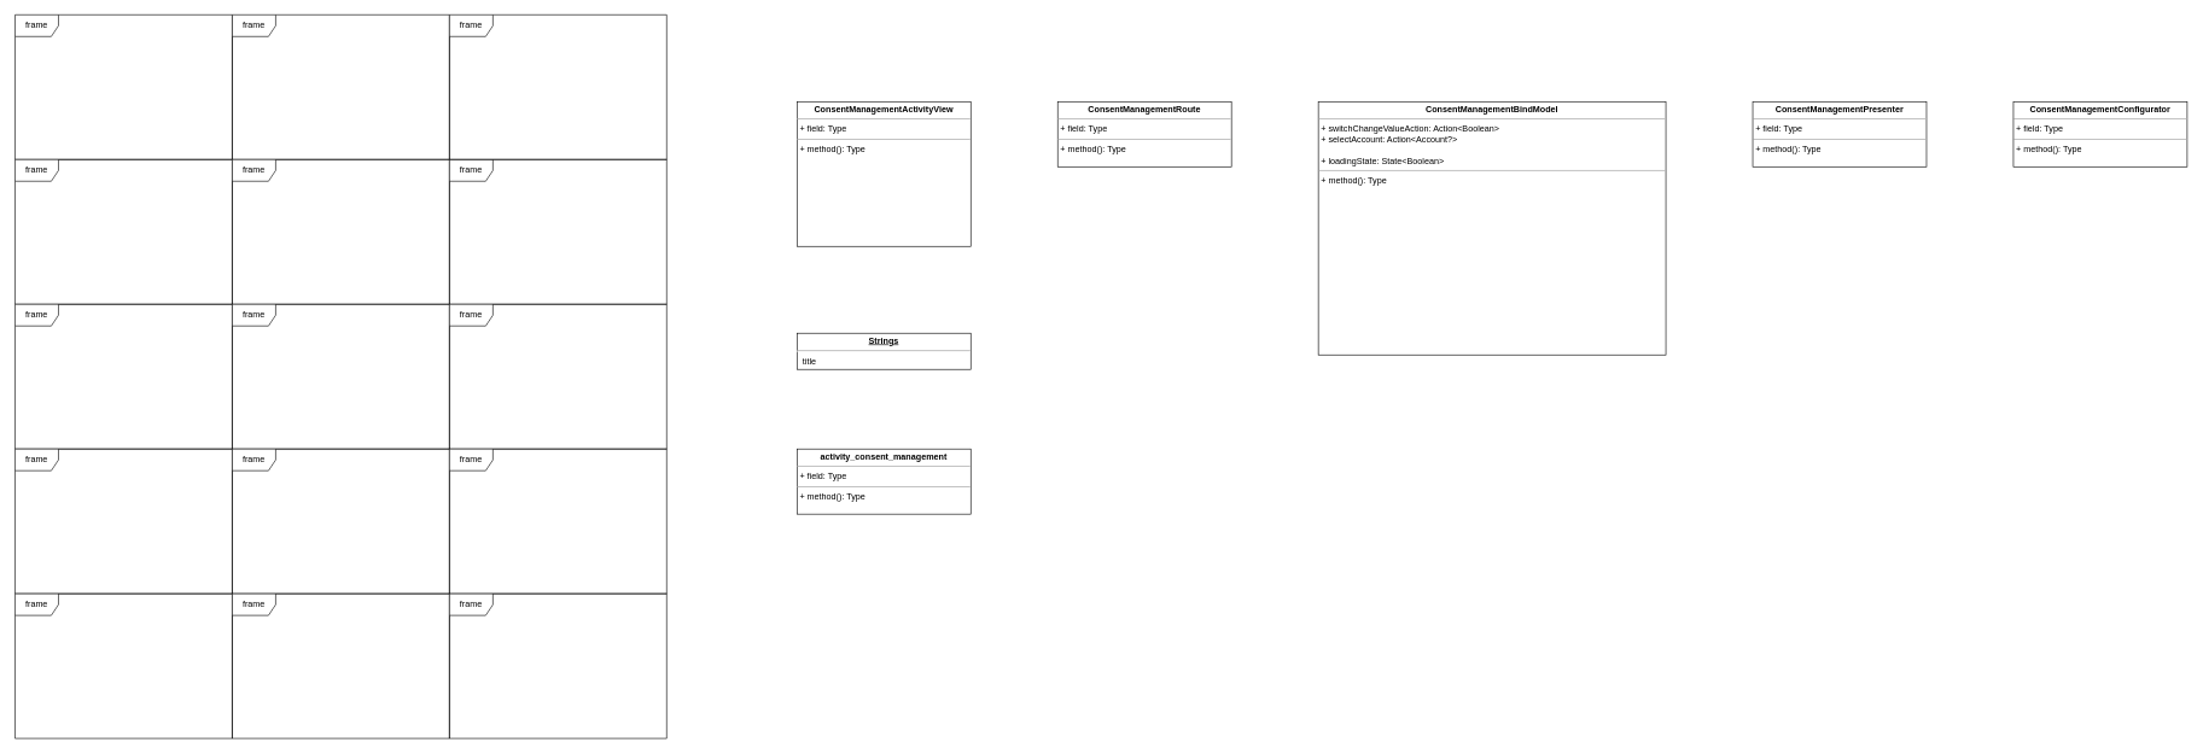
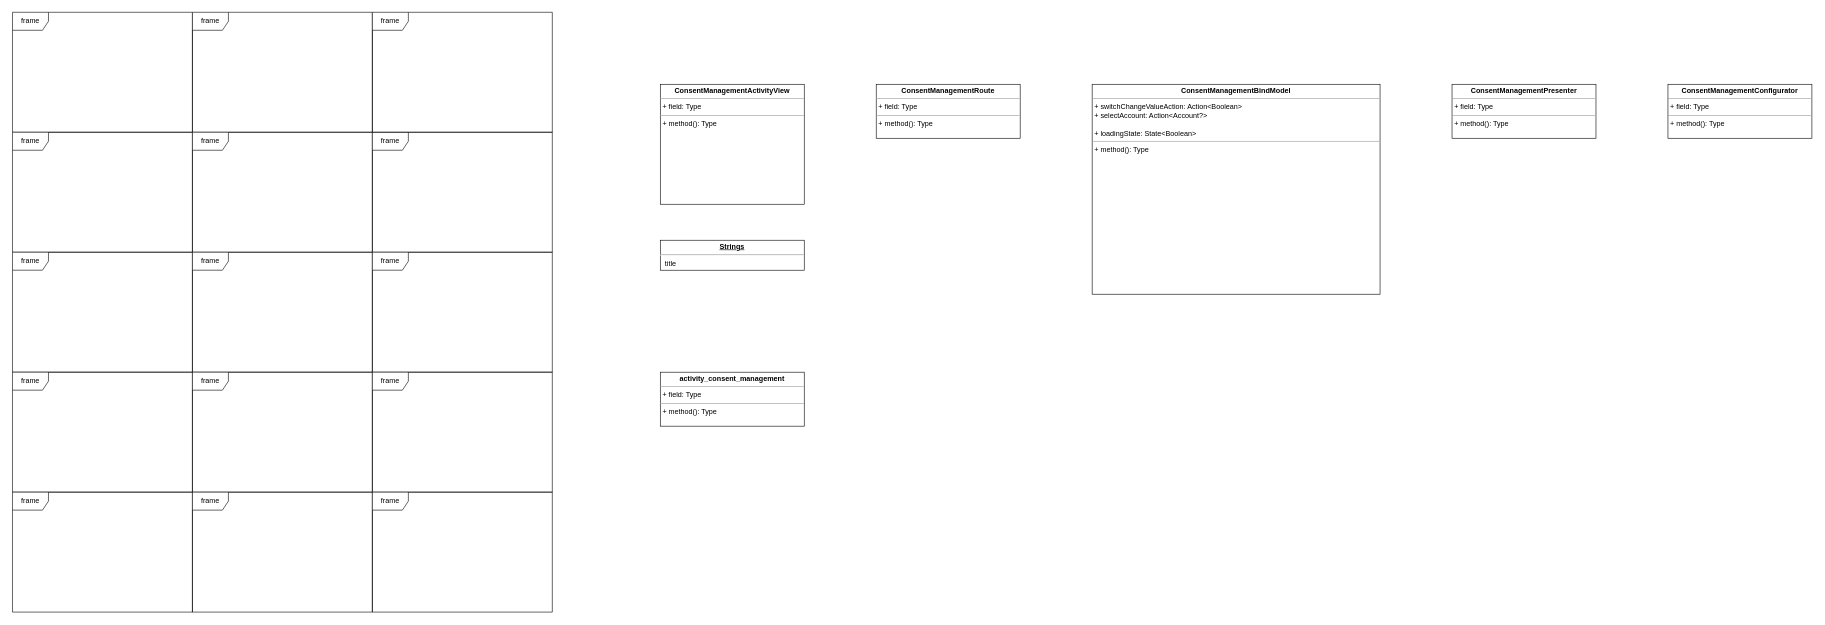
- <mxCell id="22" value="&lt;p style=&quot;margin: 0px ; margin-top: 4px ; text-align: center ; text-decoration: underline&quot;&gt;&lt;b&gt;Strings&lt;/b&gt;&lt;/p&gt;&lt;hr&gt;&lt;p style=&quot;margin: 0px ; margin-left: 8px&quot;&gt;title&lt;/p&gt;" style="verticalAlign=top;align=left;overflow=fill;fontSize=12;fontFamily=Helvetica;html=1;" vertex="1" parent="1"><mxGeometry x="1100" y="460" width="240" height="50" as="geometry" /></mxCell>
+ <mxCell id="22" value="&lt;p style=&quot;margin: 0px ; margin-top: 4px ; text-align: center ; text-decoration: underline&quot;&gt;&lt;b&gt;Strings&lt;/b&gt;&lt;/p&gt;&lt;hr&gt;&lt;p style=&quot;margin: 0px ; margin-left: 8px&quot;&gt;title&lt;/p&gt;" style="verticalAlign=top;align=left;overflow=fill;fontSize=12;fontFamily=Helvetica;html=1;" vertex="1" parent="1"><mxGeometry x="1100" y="400" width="240" height="50" as="geometry" /></mxCell>
